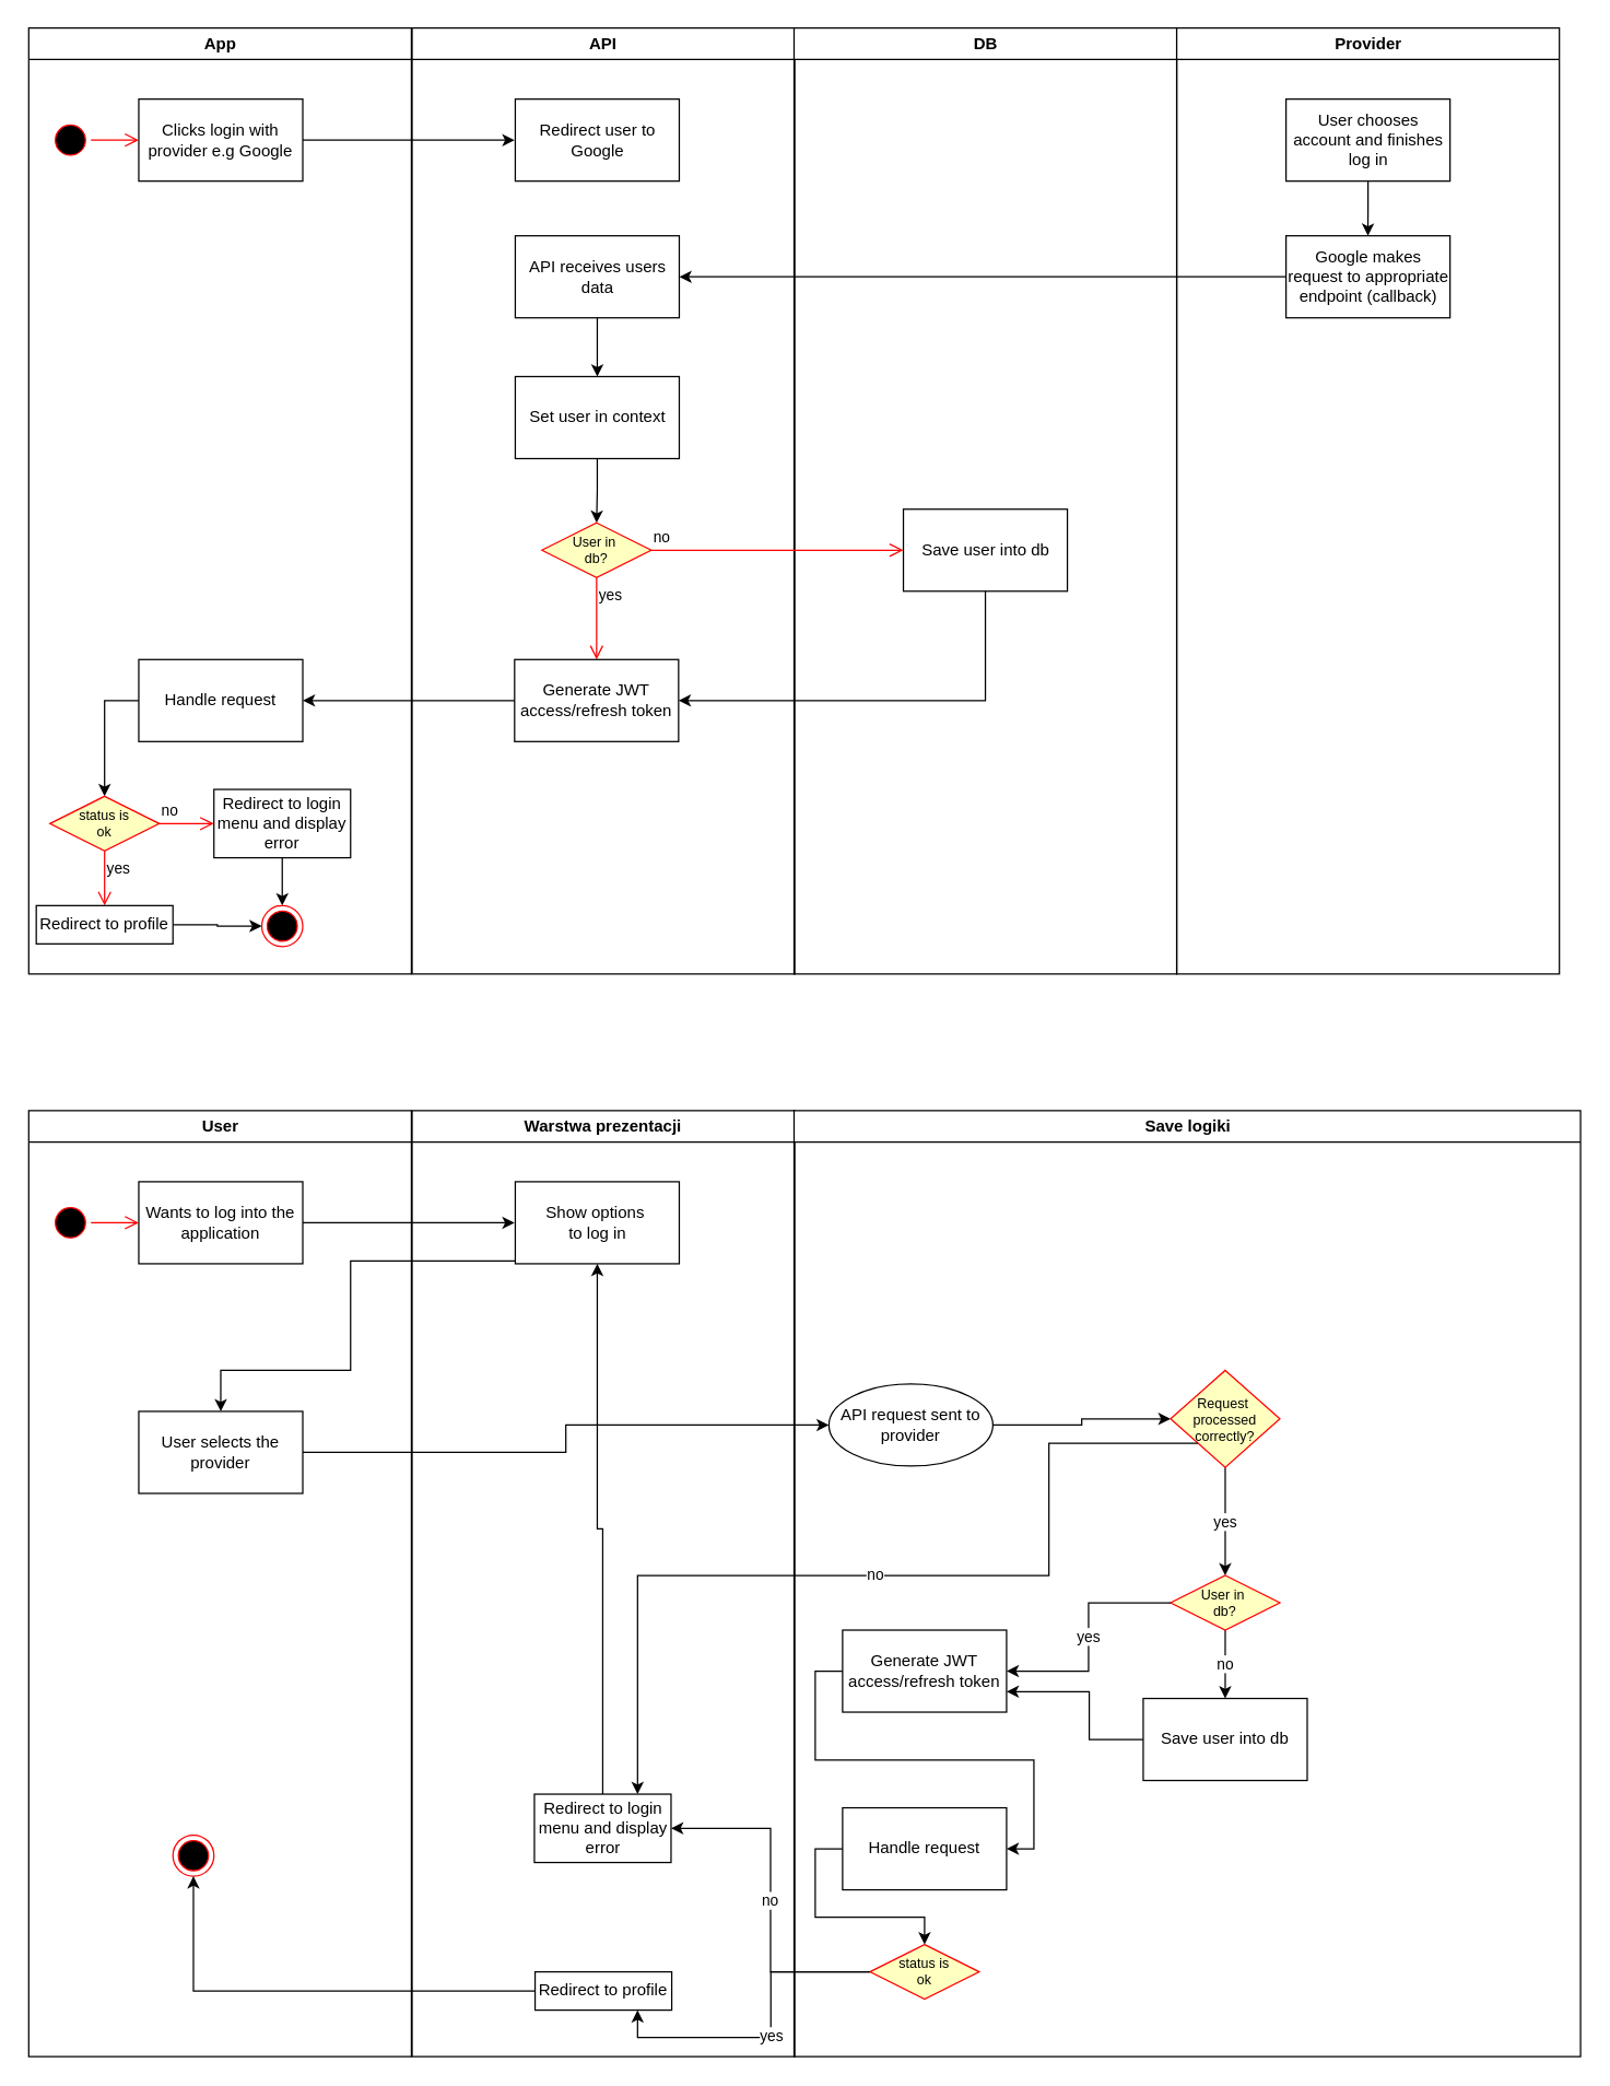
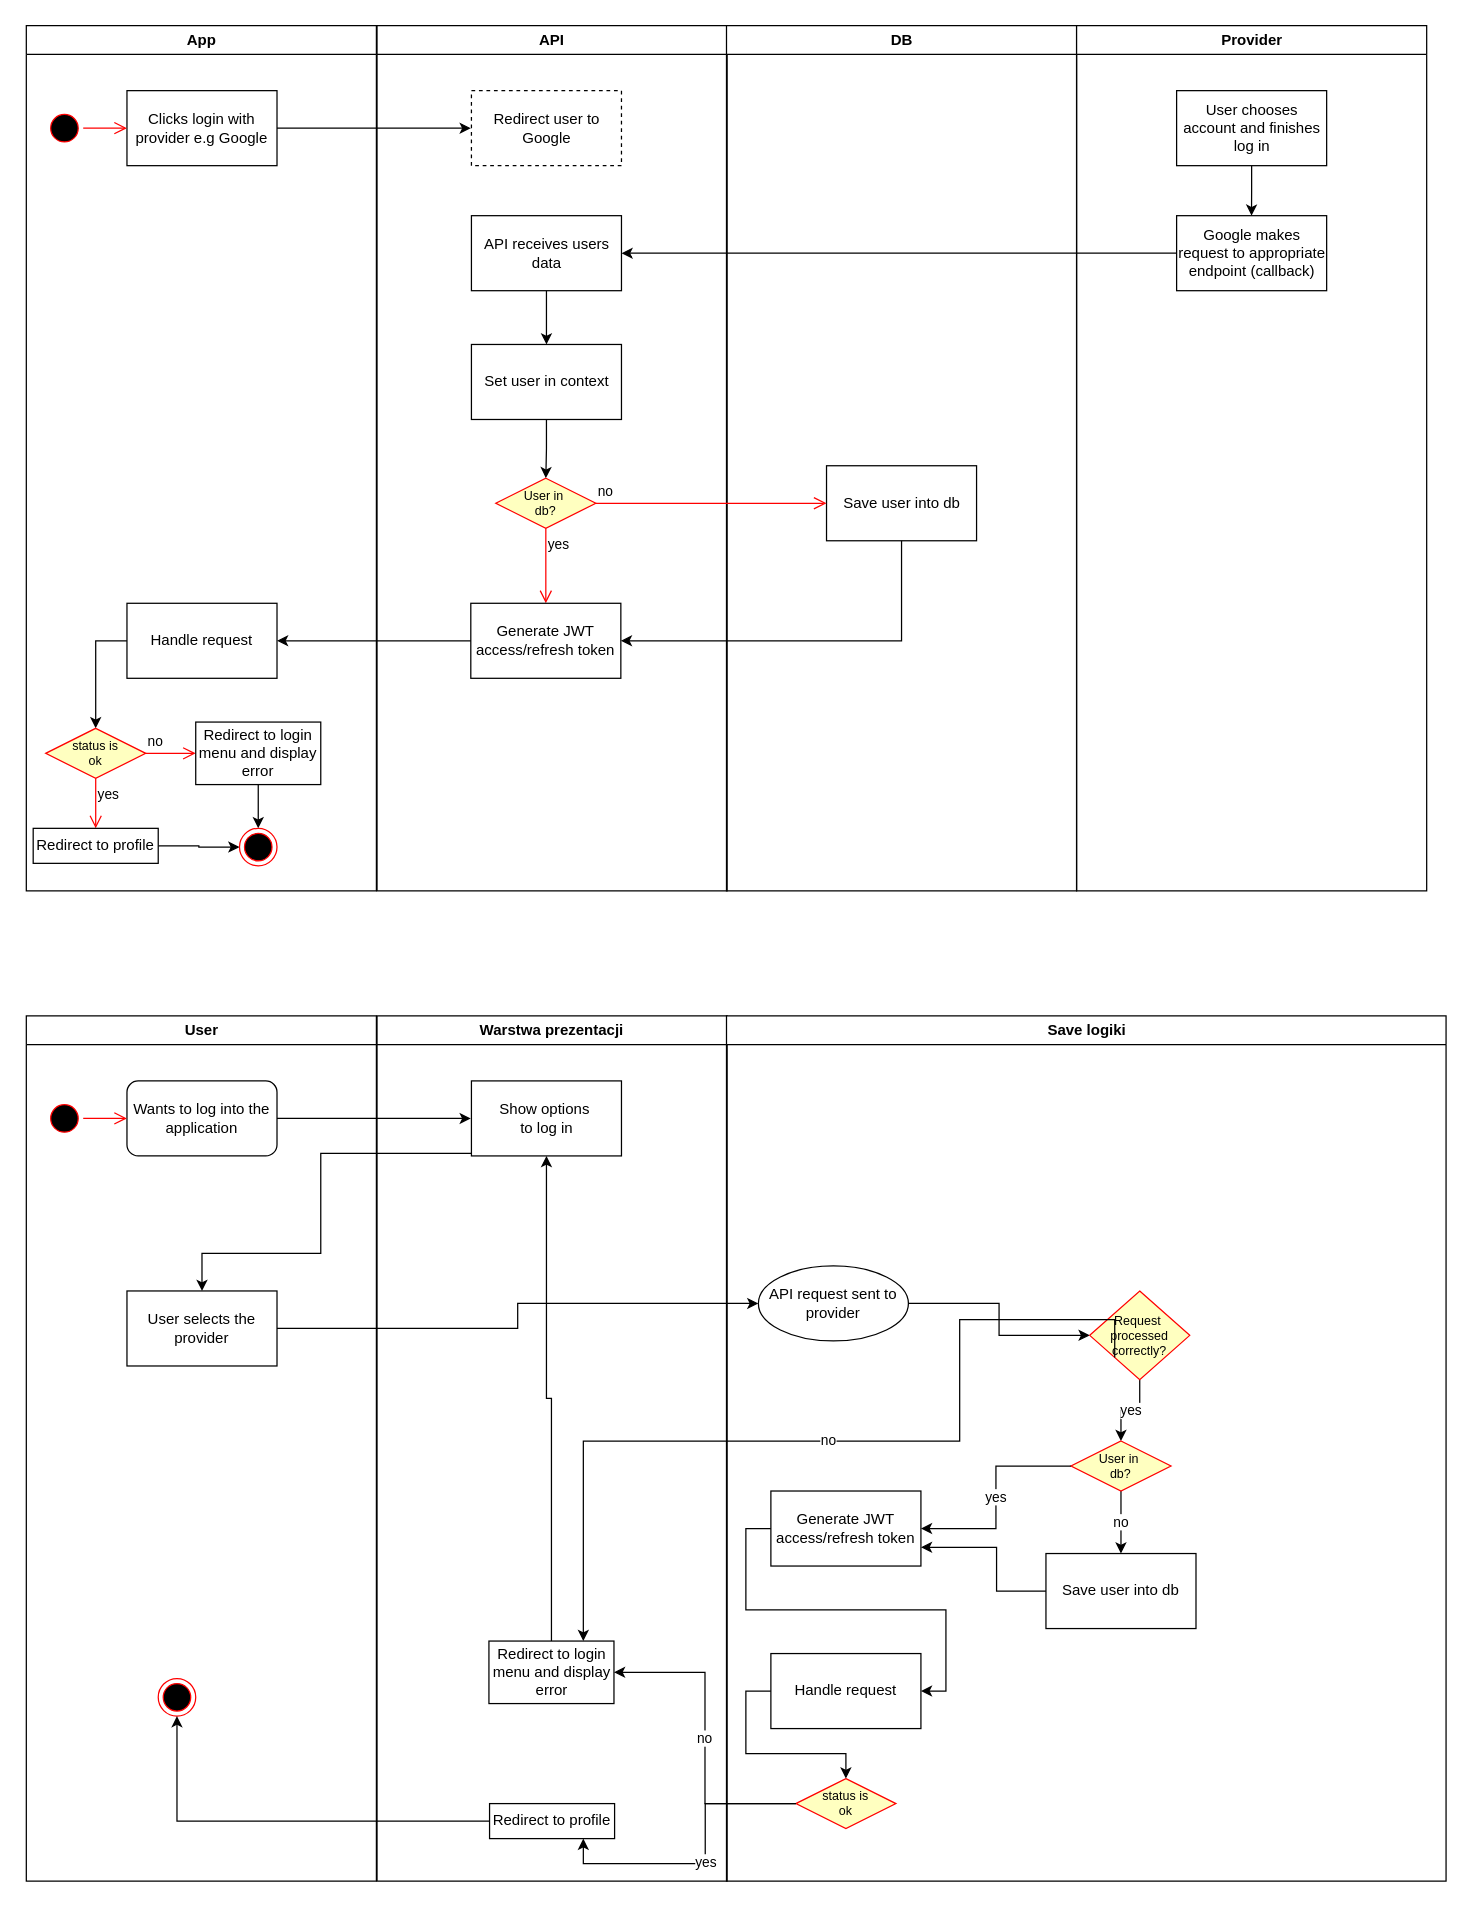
- <mxCell id="18" value="Redirect user to Google" style="rounded=0;whiteSpace=wrap;html=1;" parent="17" vertex="1"><mxGeometry x="75.5" y="52" width="120" height="60" as="geometry" /></mxCell>
+ <mxCell id="18" value="Redirect user to Google" style="rounded=0;whiteSpace=wrap;html=1;dashed=1;" parent="17" vertex="1"><mxGeometry x="75.5" y="52" width="120" height="60" as="geometry" /></mxCell>
- <mxCell id="38" value="Wants to log into the application" style="rounded=0;whiteSpace=wrap;html=1;" vertex="1" parent="36"><mxGeometry x="80.5" y="52" width="120" height="60" as="geometry" /></mxCell>
+ <mxCell id="38" value="Wants to log into the application" style="whiteSpace=wrap;html=1;rounded=1;" vertex="1" parent="36"><mxGeometry x="80.5" y="52" width="120" height="60" as="geometry" /></mxCell>
- <mxCell id="52" value="&lt;div style=&quot;font-size: 10px;&quot;&gt;Request&amp;nbsp;&lt;/div&gt;&lt;div style=&quot;font-size: 10px;&quot;&gt;processed correctly?&lt;/div&gt;" style="rhombus;whiteSpace=wrap;html=1;fontColor=#000000;fillColor=#ffffc0;strokeColor=#ff0000;fontSize=10;" vertex="1" parent="48"><mxGeometry x="275.5" y="190" width="80" height="71" as="geometry" /></mxCell>
+ <mxCell id="52" value="&lt;div style=&quot;font-size: 10px;&quot;&gt;Request&amp;nbsp;&lt;/div&gt;&lt;div style=&quot;font-size: 10px;&quot;&gt;processed correctly?&lt;/div&gt;" style="rhombus;whiteSpace=wrap;html=1;fontColor=#000000;fillColor=#ffffc0;strokeColor=#ff0000;fontSize=10;" vertex="1" parent="48"><mxGeometry x="290.5" y="220" width="80" height="71" as="geometry" /></mxCell>
